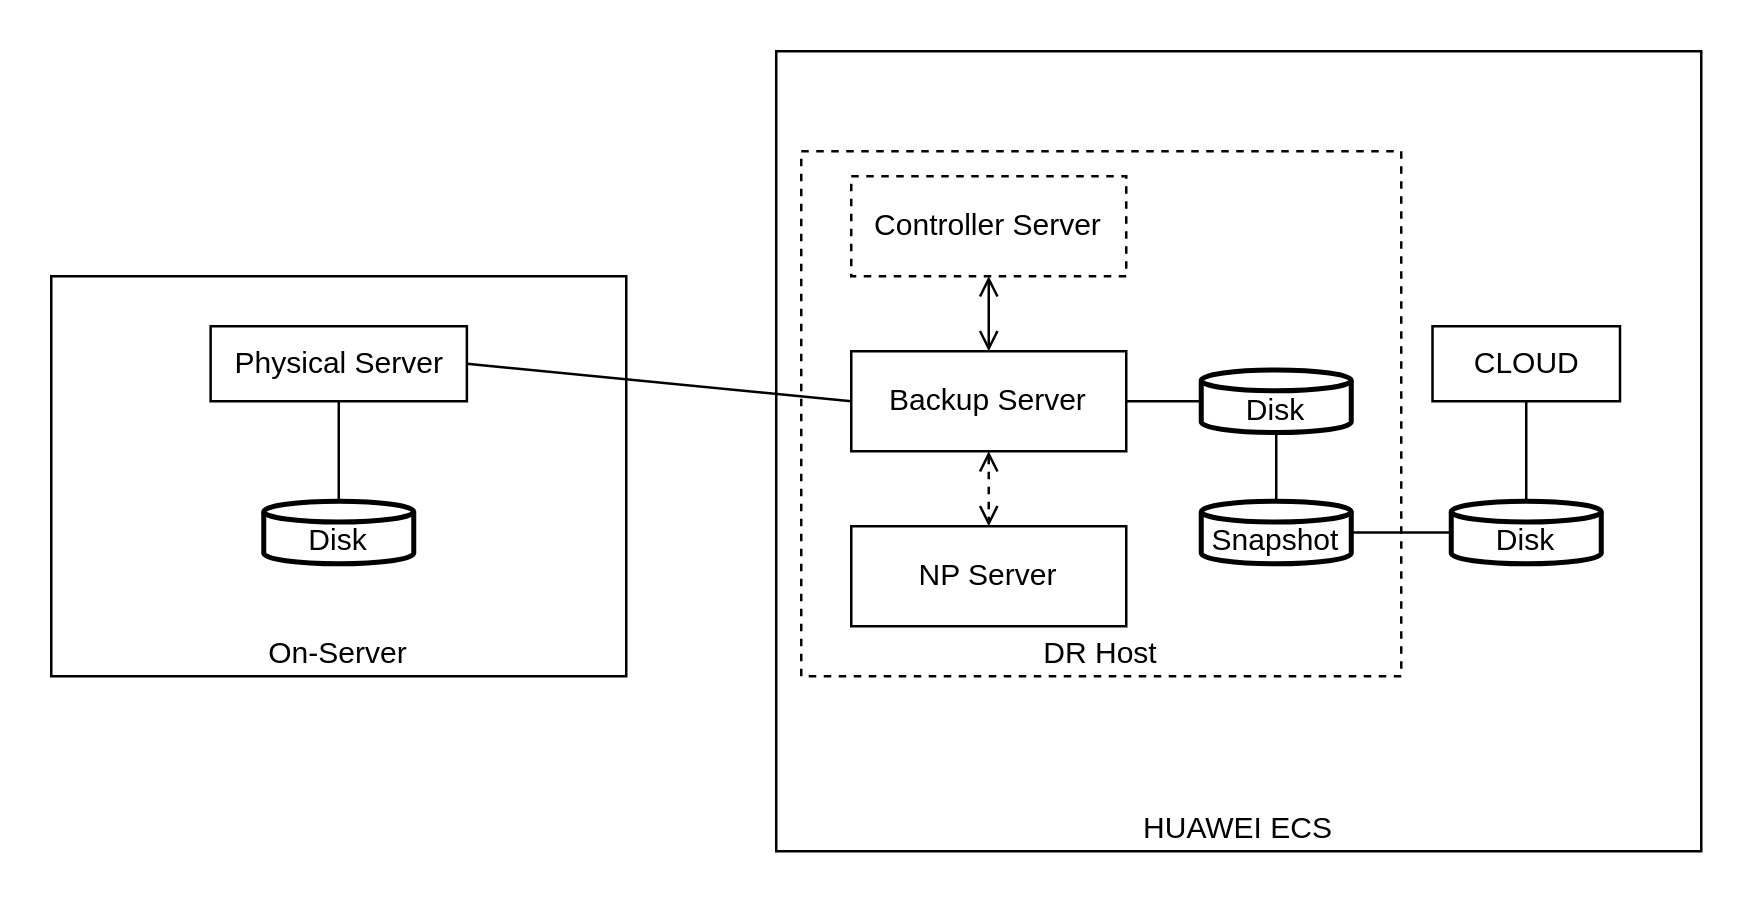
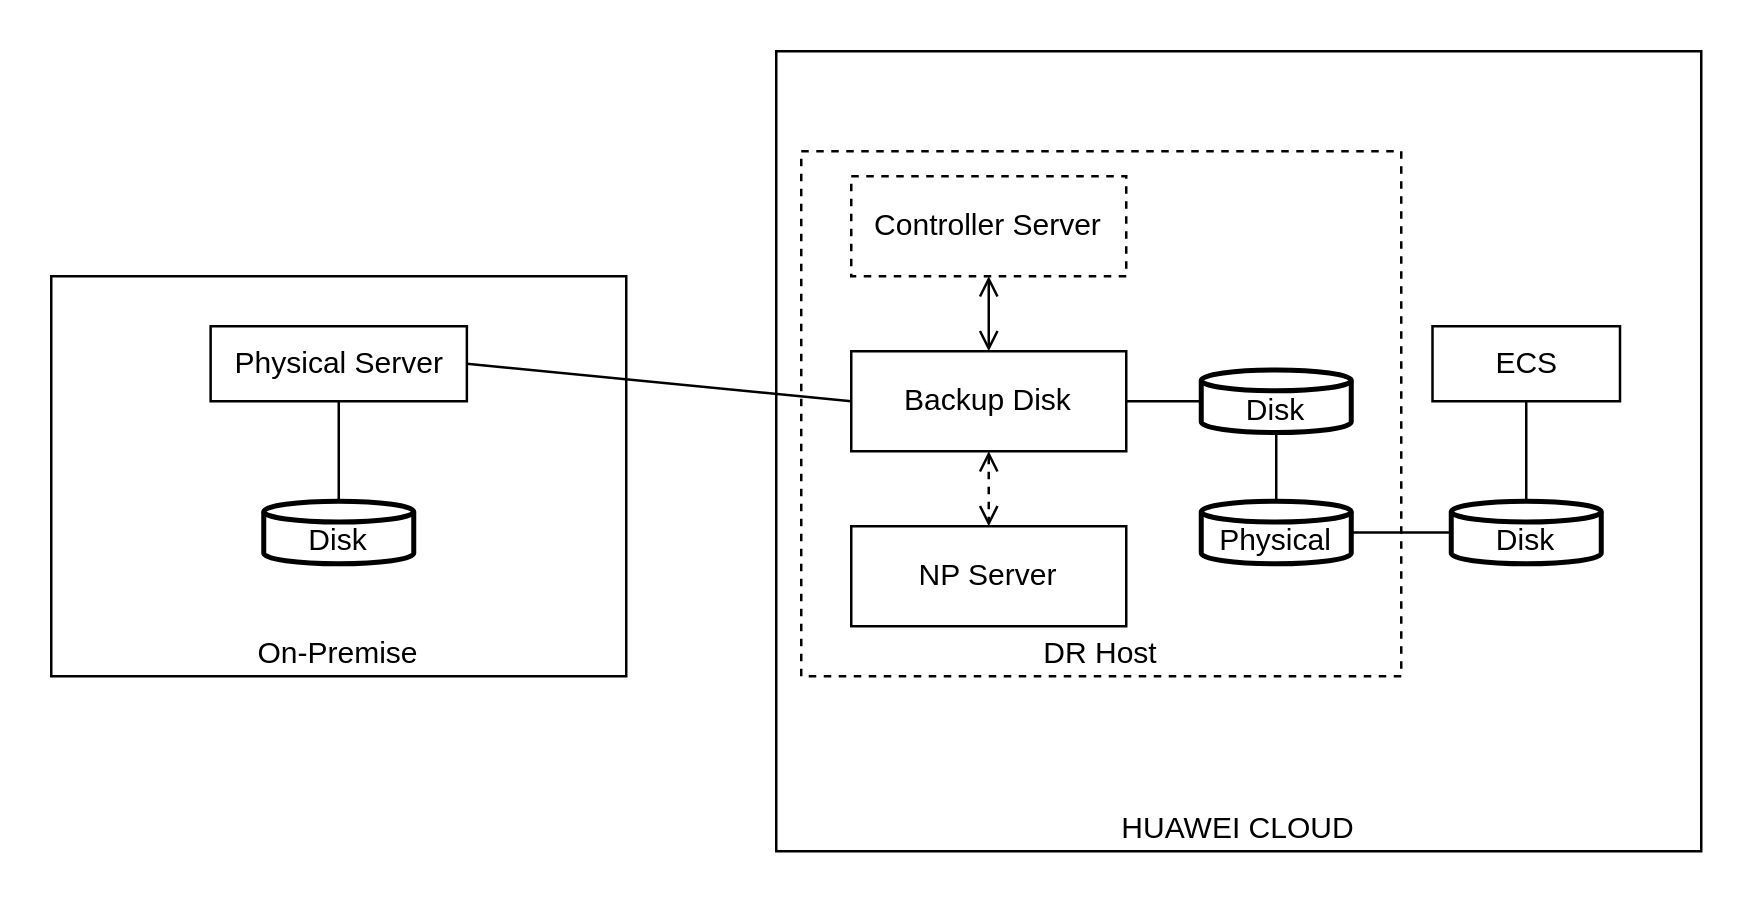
- <mxCell id="18" value="CLOUD" style="rounded=0;whiteSpace=wrap;html=1;hachureGap=4;pointerEvents=0;verticalAlign=middle;" vertex="1" parent="1"><mxGeometry x="572.5" y="130" width="75" height="30" as="geometry" /></mxCell>
+ <mxCell id="18" value="ECS" style="rounded=0;whiteSpace=wrap;html=1;hachureGap=4;pointerEvents=0;verticalAlign=middle;" vertex="1" parent="1"><mxGeometry x="572.5" y="130" width="75" height="30" as="geometry" /></mxCell>
- <mxCell id="7" value="Backup Server" style="rounded=0;whiteSpace=wrap;html=1;hachureGap=4;pointerEvents=0;verticalAlign=middle;" vertex="1" parent="4"><mxGeometry y="70" width="110" height="40" as="geometry" /></mxCell>
+ <mxCell id="7" value="Backup Disk" style="rounded=0;whiteSpace=wrap;html=1;hachureGap=4;pointerEvents=0;verticalAlign=middle;" vertex="1" parent="4"><mxGeometry y="70" width="110" height="40" as="geometry" /></mxCell>
- <mxCell id="15" value="Snapshot" style="strokeWidth=2;html=1;shape=mxgraph.flowchart.database;whiteSpace=wrap;hachureGap=4;pointerEvents=0;verticalAlign=bottom;" vertex="1" parent="1"><mxGeometry x="480" y="200" width="60" height="25" as="geometry" /></mxCell>
+ <mxCell id="15" value="Physical" style="strokeWidth=2;html=1;shape=mxgraph.flowchart.database;whiteSpace=wrap;hachureGap=4;pointerEvents=0;verticalAlign=bottom;" vertex="1" parent="1"><mxGeometry x="480" y="200" width="60" height="25" as="geometry" /></mxCell>
- <mxCell id="2" value="On-Server" style="rounded=0;whiteSpace=wrap;html=1;hachureGap=4;pointerEvents=0;align=center;verticalAlign=bottom;" vertex="1" parent="1"><mxGeometry x="20" y="110" width="230" height="160" as="geometry" /></mxCell>
+ <mxCell id="2" value="On-Premise" style="rounded=0;whiteSpace=wrap;html=1;hachureGap=4;pointerEvents=0;align=center;verticalAlign=bottom;" vertex="1" parent="1"><mxGeometry x="20" y="110" width="230" height="160" as="geometry" /></mxCell>
- <mxCell id="3" value="HUAWEI ECS" style="rounded=0;whiteSpace=wrap;html=1;hachureGap=4;pointerEvents=0;verticalAlign=bottom;align=center;" vertex="1" parent="1"><mxGeometry x="310" y="20" width="370" height="320" as="geometry" /></mxCell>
+ <mxCell id="3" value="HUAWEI CLOUD" style="rounded=0;whiteSpace=wrap;html=1;hachureGap=4;pointerEvents=0;verticalAlign=bottom;align=center;" vertex="1" parent="1"><mxGeometry x="310" y="20" width="370" height="320" as="geometry" /></mxCell>
